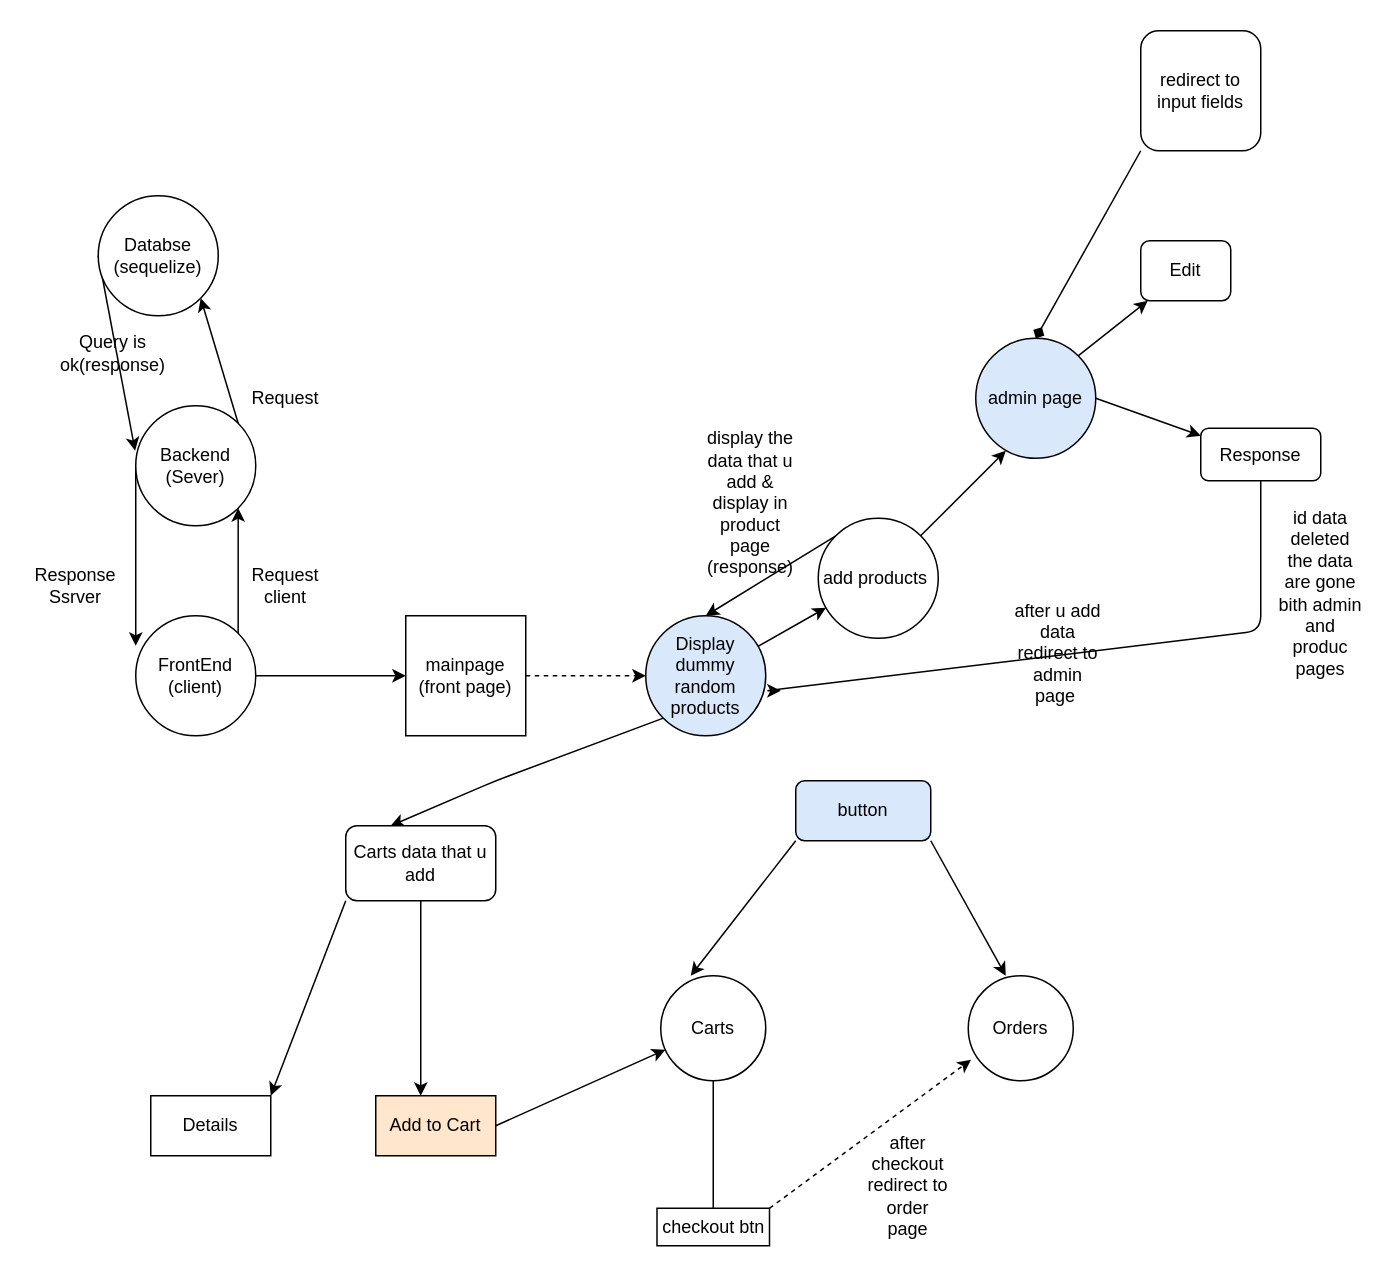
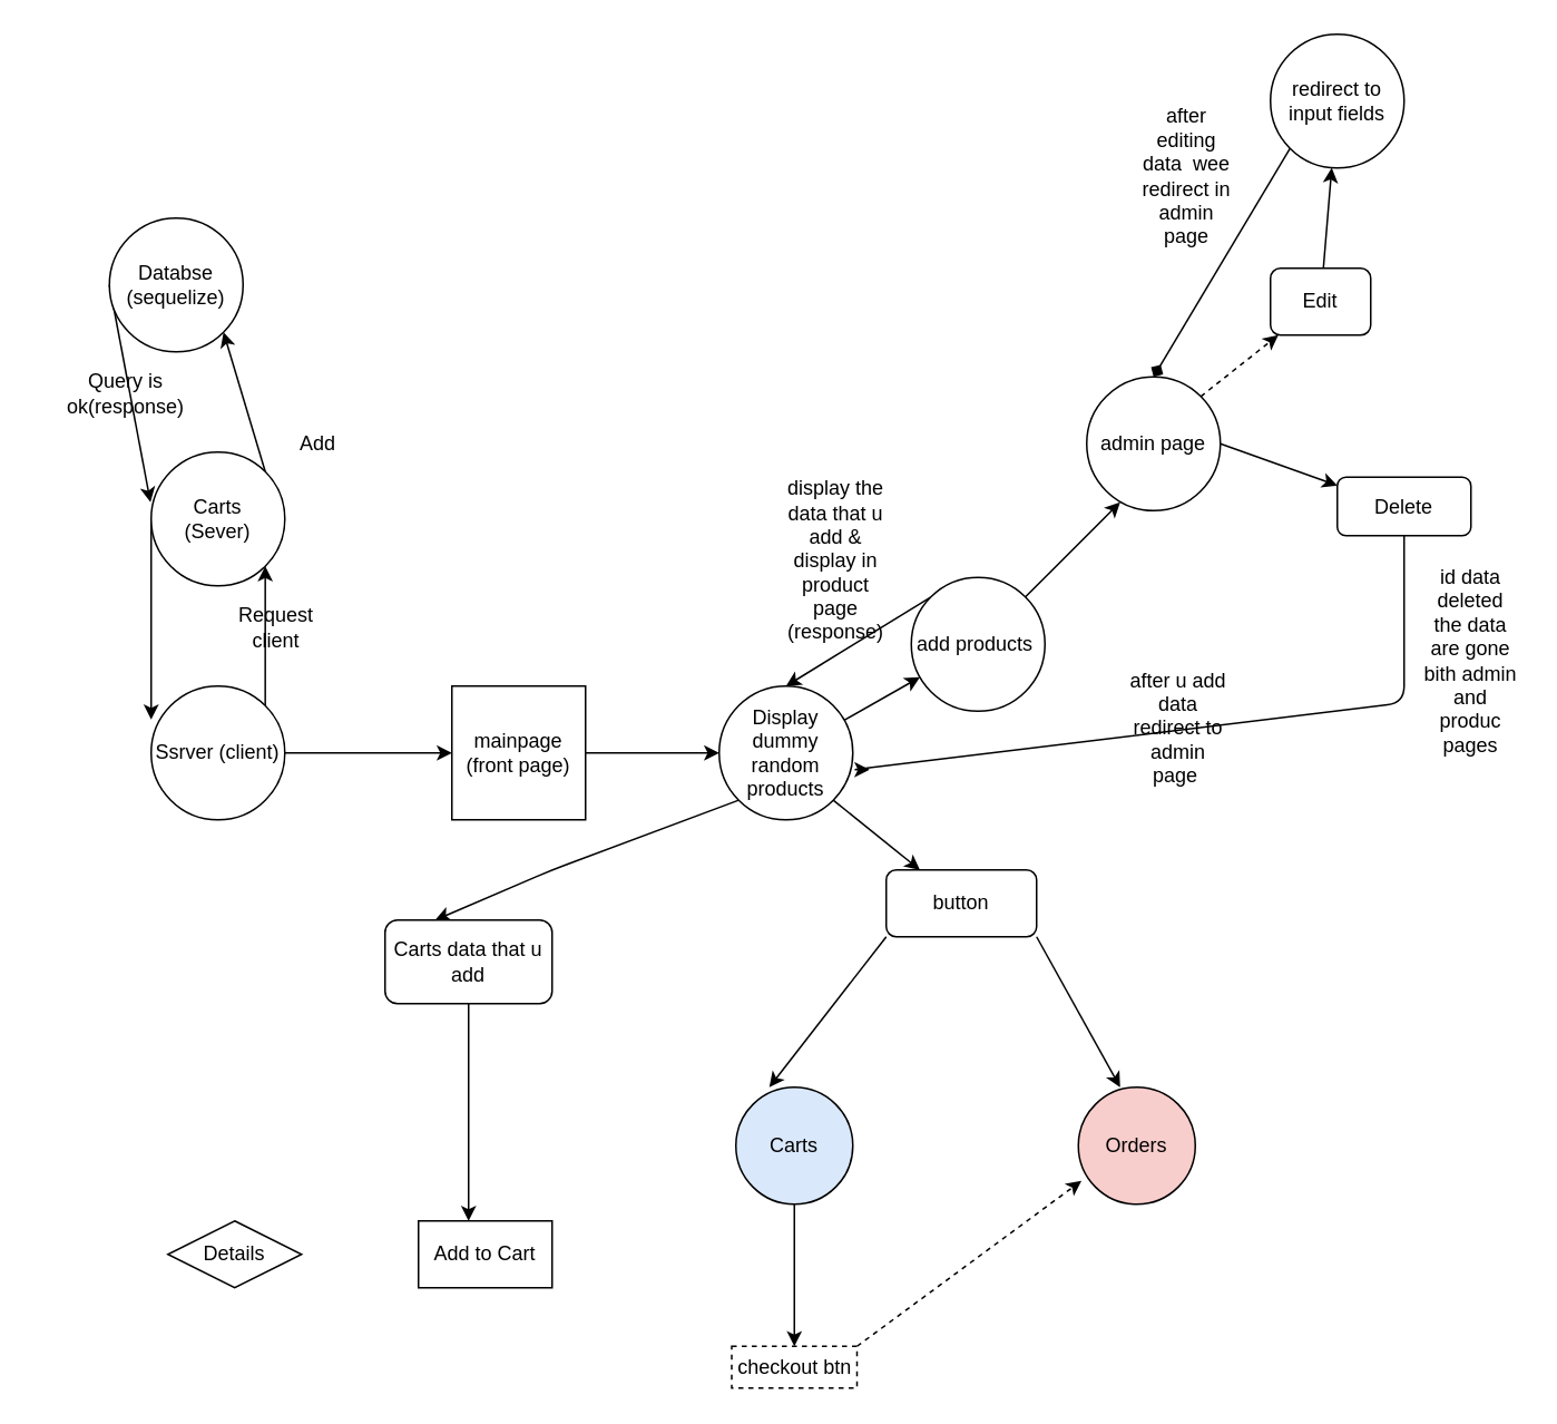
- <mxCell id="33" value="redirect to input fields" style="whiteSpace=wrap;html=1;rounded=1;" vertex="1" parent="1"><mxGeometry x="760" y="20" width="80" height="80" as="geometry" /></mxCell>
+ <mxCell id="33" value="redirect to input fields" style="ellipse;whiteSpace=wrap;html=1;rounded=1;" vertex="1" parent="1"><mxGeometry x="760" y="20" width="80" height="80" as="geometry" /></mxCell>
+ <mxCell id="34" value="after editing data&amp;nbsp; wee redirect in admin page" style="text;strokeColor=none;align=center;fillColor=none;html=1;verticalAlign=middle;whiteSpace=wrap;rounded=0;" vertex="1" parent="1"><mxGeometry x="680" y="90" width="60" height="30" as="geometry" /></mxCell>
+ <mxCell id="28" value="" style="edgeStyle=none;html=1;" edge="1" parent="1" source="29" target="33"><mxGeometry relative="1" as="geometry" /></mxCell>
- <mxCell id="25" style="edgeStyle=none;html=1;exitX=1;exitY=0;exitDx=0;exitDy=0;" edge="1" parent="1" source="26" target="29"><mxGeometry relative="1" as="geometry"><mxPoint x="760" y="180" as="targetPoint" /></mxGeometry></mxCell>
+ <mxCell id="25" style="edgeStyle=none;html=1;exitX=1;exitY=0;exitDx=0;exitDy=0;dashed=1;" edge="1" parent="1" source="26" target="29"><mxGeometry relative="1" as="geometry"><mxPoint x="760" y="180" as="targetPoint" /></mxGeometry></mxCell>
- <mxCell id="21" value="Request" style="text;strokeColor=none;align=center;fillColor=none;html=1;verticalAlign=middle;whiteSpace=wrap;rounded=0;" vertex="1" parent="1"><mxGeometry x="160" y="250" width="60" height="30" as="geometry" /></mxCell>
+ <mxCell id="21" value="Add" style="text;strokeColor=none;align=center;fillColor=none;html=1;verticalAlign=middle;whiteSpace=wrap;rounded=0;" vertex="1" parent="1"><mxGeometry x="160" y="250" width="60" height="30" as="geometry" /></mxCell>
- <mxCell id="26" value="admin page" style="ellipse;whiteSpace=wrap;html=1;aspect=fixed;fillColor=#dae8fc;" vertex="1" parent="1"><mxGeometry x="650" y="225" width="80" height="80" as="geometry" /></mxCell>
+ <mxCell id="26" value="admin page" style="ellipse;whiteSpace=wrap;html=1;aspect=fixed;" vertex="1" parent="1"><mxGeometry x="650" y="225" width="80" height="80" as="geometry" /></mxCell>
- <mxCell id="31" value="Response" style="rounded=1;whiteSpace=wrap;html=1;" vertex="1" parent="1"><mxGeometry x="800" y="285" width="80" height="35" as="geometry" /></mxCell>
+ <mxCell id="31" value="Delete" style="rounded=1;whiteSpace=wrap;html=1;" vertex="1" parent="1"><mxGeometry x="800" y="285" width="80" height="35" as="geometry" /></mxCell>
- <mxCell id="7" value="Backend&lt;br&gt;(Sever)" style="ellipse;whiteSpace=wrap;html=1;" parent="1" vertex="1"><mxGeometry x="90" y="270" width="80" height="80" as="geometry" /></mxCell>
+ <mxCell id="7" value="Carts&lt;br&gt;(Sever)" style="ellipse;whiteSpace=wrap;html=1;" parent="1" vertex="1"><mxGeometry x="90" y="270" width="80" height="80" as="geometry" /></mxCell>
- <mxCell id="20" value="Response&lt;br&gt;Ssrver" style="text;strokeColor=none;align=center;fillColor=none;html=1;verticalAlign=middle;whiteSpace=wrap;rounded=0;" vertex="1" parent="1"><mxGeometry x="20" y="375" width="60" height="30" as="geometry" /></mxCell>
- <mxCell id="19" value="Request&lt;br&gt;client" style="text;strokeColor=none;align=center;fillColor=none;html=1;verticalAlign=middle;whiteSpace=wrap;rounded=0;" vertex="1" parent="1"><mxGeometry x="160" y="375" width="60" height="30" as="geometry" /></mxCell>
+ <mxCell id="19" value="Request&lt;br&gt;client" style="text;strokeColor=none;align=center;fillColor=none;html=1;verticalAlign=middle;whiteSpace=wrap;rounded=0;" vertex="1" parent="1"><mxGeometry x="135" y="360" width="60" height="30" as="geometry" /></mxCell>
- <mxCell id="4" value="FrontEnd (client)" style="ellipse;whiteSpace=wrap;html=1;" parent="1" vertex="1"><mxGeometry x="90" y="410" width="80" height="80" as="geometry" /></mxCell>
+ <mxCell id="4" value="Ssrver (client)" style="ellipse;whiteSpace=wrap;html=1;" parent="1" vertex="1"><mxGeometry x="90" y="410" width="80" height="80" as="geometry" /></mxCell>
- <mxCell id="10" value="" style="edgeStyle=none;html=1;dashed=1;" edge="1" parent="1" source="11" target="15"><mxGeometry relative="1" as="geometry" /></mxCell>
+ <mxCell id="10" value="" style="edgeStyle=none;html=1;" edge="1" parent="1" source="11" target="15"><mxGeometry relative="1" as="geometry" /></mxCell>
- <mxCell id="15" value="Display dummy random products" style="ellipse;whiteSpace=wrap;html=1;fillColor=#dae8fc;" vertex="1" parent="1"><mxGeometry x="430" y="410" width="80" height="80" as="geometry" /></mxCell>
+ <mxCell id="15" value="Display dummy random products" style="ellipse;whiteSpace=wrap;html=1;" vertex="1" parent="1"><mxGeometry x="430" y="410" width="80" height="80" as="geometry" /></mxCell>
+ <mxCell id="13" style="edgeStyle=none;html=1;exitX=1;exitY=1;exitDx=0;exitDy=0;" edge="1" parent="1" source="15" target="38"><mxGeometry relative="1" as="geometry"><mxPoint x="560" y="550" as="targetPoint" /></mxGeometry></mxCell>
- <mxCell id="38" value="button" style="rounded=1;whiteSpace=wrap;html=1;fillColor=#dae8fc;" vertex="1" parent="1"><mxGeometry x="530" y="520" width="90" height="40" as="geometry" /></mxCell>
+ <mxCell id="38" value="button" style="rounded=1;whiteSpace=wrap;html=1;" vertex="1" parent="1"><mxGeometry x="530" y="520" width="90" height="40" as="geometry" /></mxCell>
- <mxCell id="43" style="edgeStyle=none;html=1;exitX=0;exitY=1;exitDx=0;exitDy=0;entryX=1;entryY=0;entryDx=0;entryDy=0;" edge="1" parent="1" source="42" target="47"><mxGeometry relative="1" as="geometry"><mxPoint x="180" y="790" as="targetPoint" /><mxPoint x="240" y="720" as="sourcePoint" /></mxGeometry></mxCell>
- <mxCell id="41" value="Carts" style="ellipse;whiteSpace=wrap;html=1;aspect=fixed;" vertex="1" parent="1"><mxGeometry x="440" y="650" width="70" height="70" as="geometry" /></mxCell>
+ <mxCell id="41" value="Carts" style="ellipse;whiteSpace=wrap;html=1;aspect=fixed;fillColor=#dae8fc;" vertex="1" parent="1"><mxGeometry x="440" y="650" width="70" height="70" as="geometry" /></mxCell>
- <mxCell id="39" value="Orders" style="ellipse;whiteSpace=wrap;html=1;aspect=fixed;" vertex="1" parent="1"><mxGeometry x="645" y="650" width="70" height="70" as="geometry" /></mxCell>
+ <mxCell id="39" value="Orders" style="ellipse;whiteSpace=wrap;html=1;aspect=fixed;fillColor=#f8cecc;" vertex="1" parent="1"><mxGeometry x="645" y="650" width="70" height="70" as="geometry" /></mxCell>
- <mxCell id="45" style="edgeStyle=none;html=1;exitX=1;exitY=0.5;exitDx=0;exitDy=0;" edge="1" parent="1" source="46" target="41"><mxGeometry relative="1" as="geometry" /></mxCell>
- <mxCell id="47" value="Details" style="rounded=0;whiteSpace=wrap;html=1;" vertex="1" parent="1"><mxGeometry x="100" y="730" width="80" height="40" as="geometry" /></mxCell>
+ <mxCell id="47" value="Details" style="rhombus;whiteSpace=wrap;html=1;" vertex="1" parent="1"><mxGeometry x="100" y="730" width="80" height="40" as="geometry" /></mxCell>
- <mxCell id="46" value="Add to Cart" style="rounded=0;whiteSpace=wrap;html=1;fillColor=#ffe6cc;" vertex="1" parent="1"><mxGeometry x="250" y="730" width="80" height="40" as="geometry" /></mxCell>
+ <mxCell id="46" value="Add to Cart" style="rounded=0;whiteSpace=wrap;html=1;" vertex="1" parent="1"><mxGeometry x="250" y="730" width="80" height="40" as="geometry" /></mxCell>
- <mxCell id="50" value="after checkout redirect to order page" style="text;strokeColor=none;align=center;fillColor=none;html=1;verticalAlign=middle;whiteSpace=wrap;rounded=0;" vertex="1" parent="1"><mxGeometry x="575" y="775" width="60" height="30" as="geometry" /></mxCell>
- <mxCell id="40" value="" style="edgeStyle=none;html=1;endArrow=none;" edge="1" parent="1" source="41" target="49"><mxGeometry relative="1" as="geometry" /></mxCell>
+ <mxCell id="40" value="" style="edgeStyle=none;html=1;" edge="1" parent="1" source="41" target="49"><mxGeometry relative="1" as="geometry" /></mxCell>
- <mxCell id="49" value="checkout btn" style="whiteSpace=wrap;html=1;" vertex="1" parent="1"><mxGeometry x="437.5" y="805" width="75" height="25" as="geometry" /></mxCell>
+ <mxCell id="49" value="checkout btn" style="whiteSpace=wrap;html=1;dashed=1;" vertex="1" parent="1"><mxGeometry x="437.5" y="805" width="75" height="25" as="geometry" /></mxCell>
